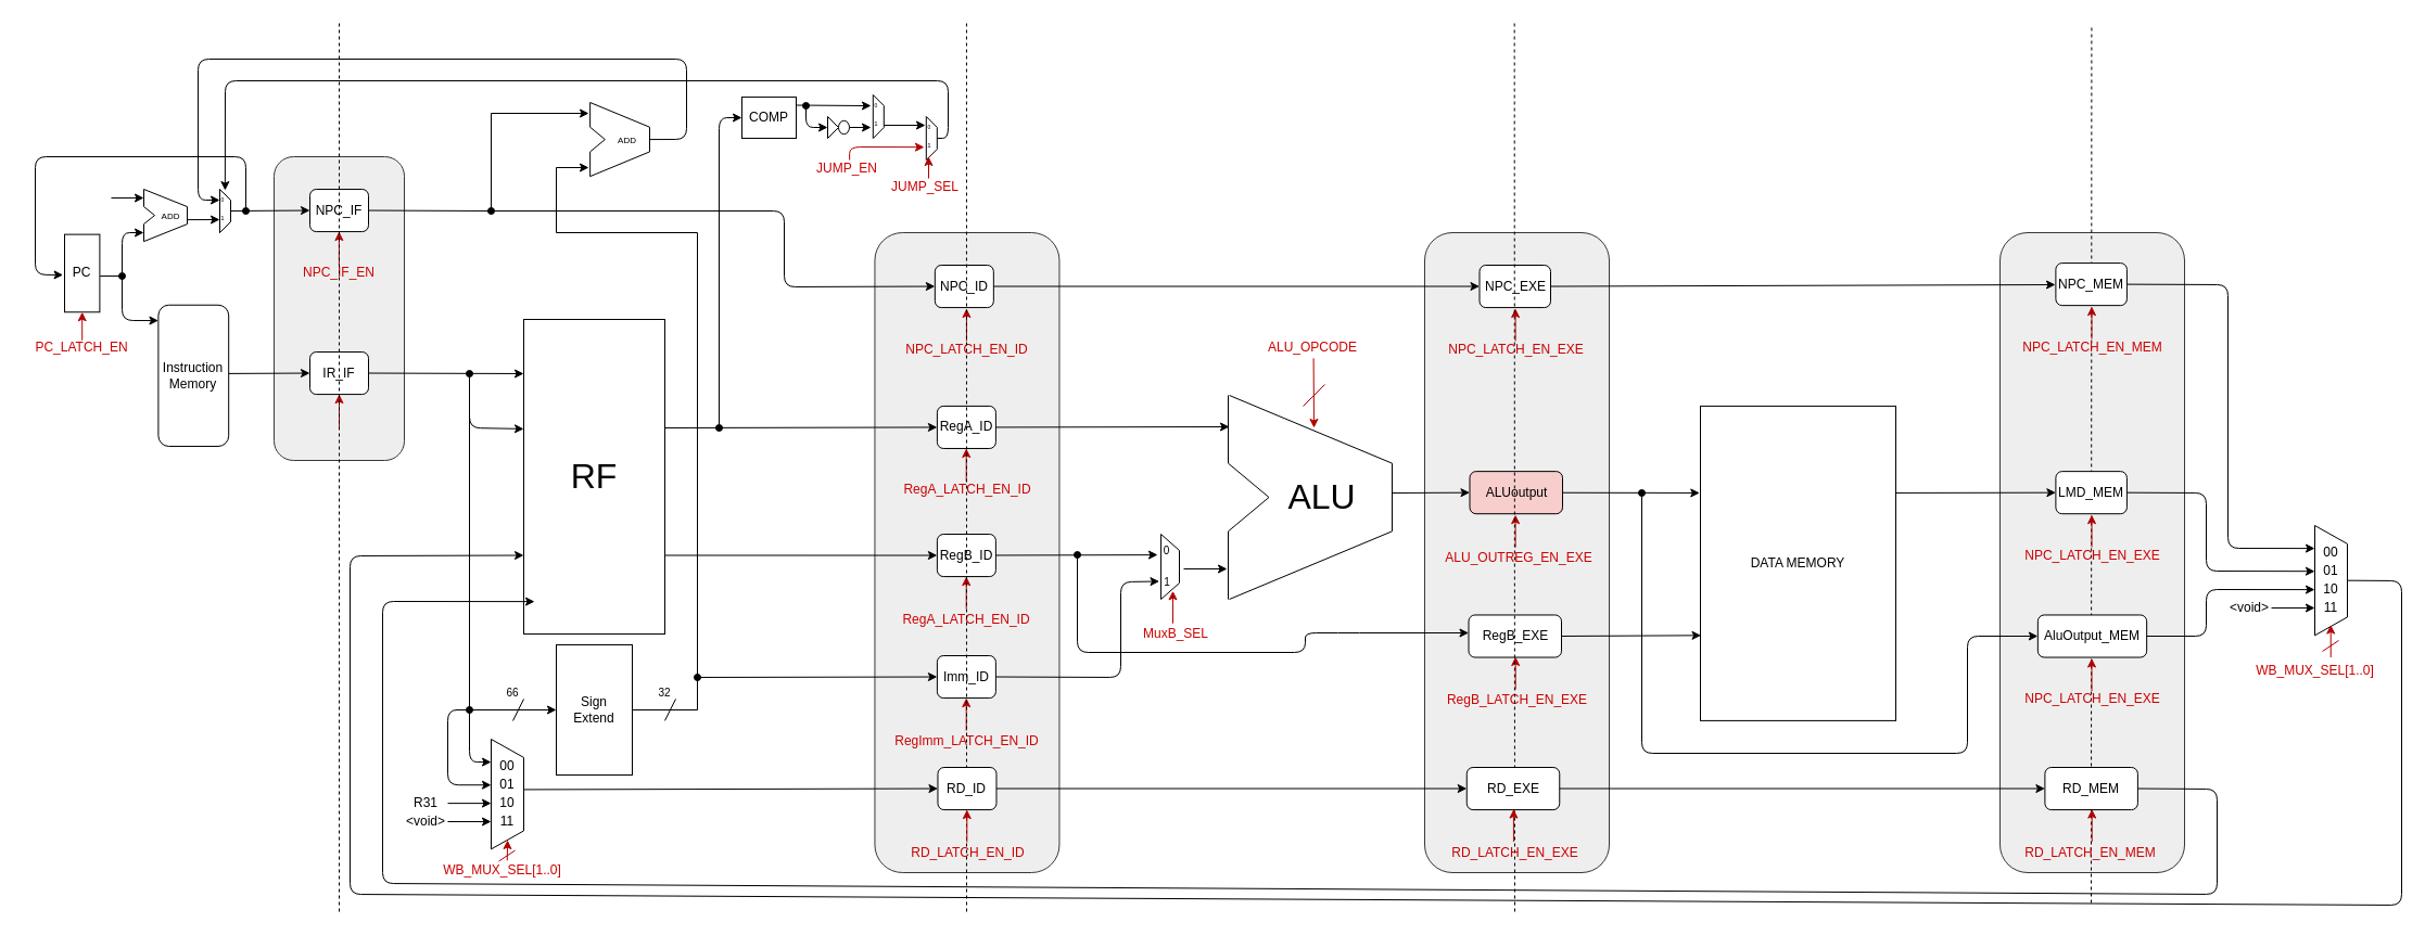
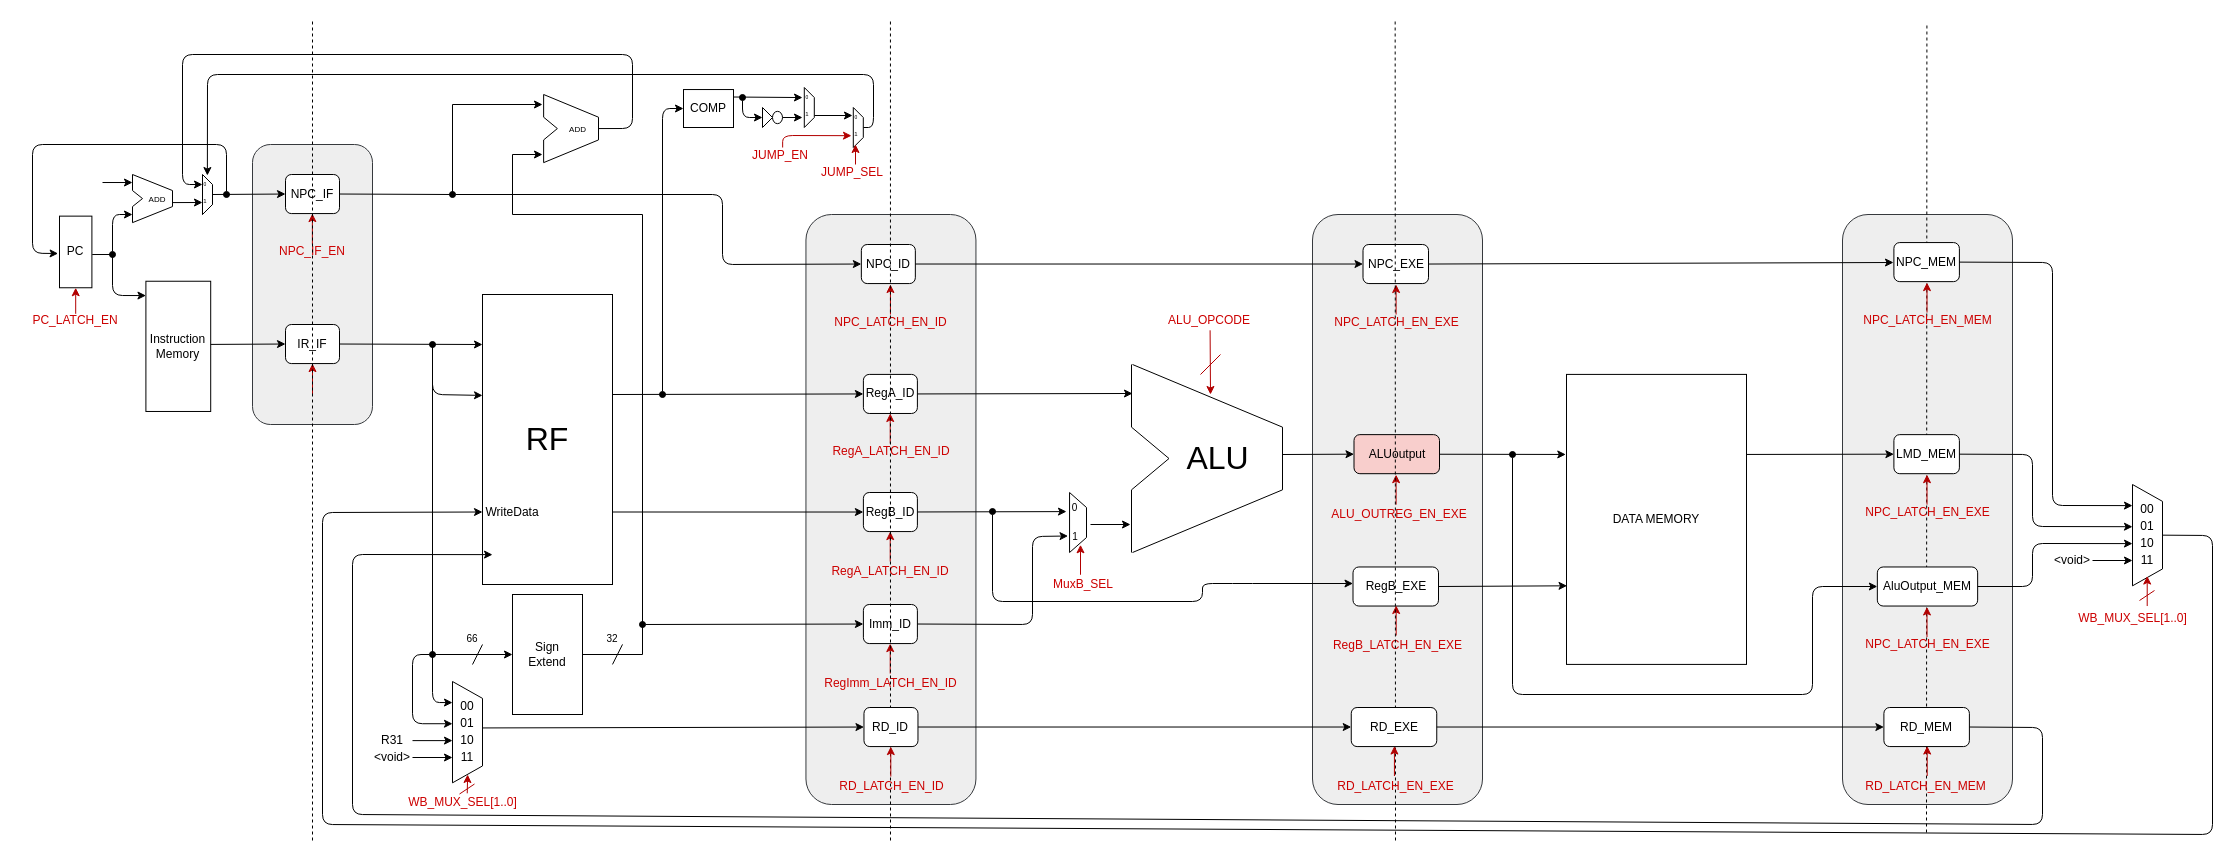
- <mxCell id="6" value="&lt;div&gt;Instruction&lt;/div&gt;&lt;div&gt;Memory&lt;/div&gt;" style="whiteSpace=wrap;html=1;rounded=1;" vertex="1" parent="1"><mxGeometry x="145.4" y="280.744" width="64.8" height="130.233" as="geometry" /></mxCell>
+ <mxCell id="6" value="&lt;div&gt;Instruction&lt;/div&gt;&lt;div&gt;Memory&lt;/div&gt;" style="rounded=0;whiteSpace=wrap;html=1;" vertex="1" parent="1"><mxGeometry x="145.4" y="280.744" width="64.8" height="130.233" as="geometry" /></mxCell>
+ <mxCell id="216" value="WriteData" style="text;html=1;strokeColor=none;fillColor=none;align=center;verticalAlign=middle;whiteSpace=wrap;rounded=0;shadow=0;glass=0;fontColor=#000000;" vertex="1" parent="1"><mxGeometry x="492" y="501.87" width="40" height="20" as="geometry" /></mxCell>
